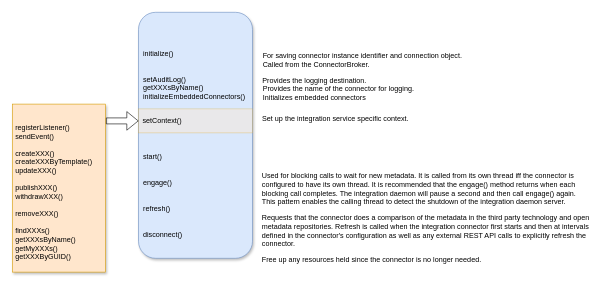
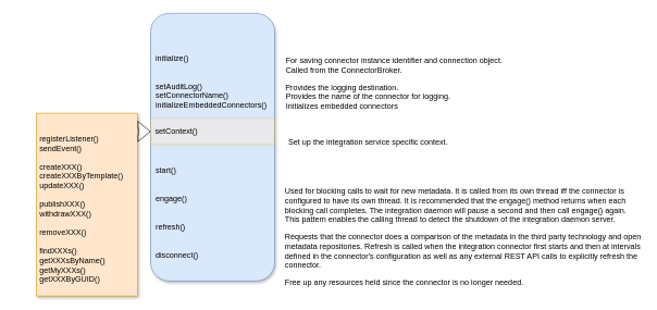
- <mxCell id="9" value="Set up the integration service specific context." style="text;html=1;align=center;verticalAlign=middle;resizable=0;points=[];autosize=1;" parent="1" vertex="1"><mxGeometry x="428" y="188" width="260" height="20" as="geometry" /></mxCell>
+ <mxCell id="9" value="Set up the integration service specific context." style="text;html=1;align=center;verticalAlign=middle;resizable=0;points=[];autosize=1;" parent="1" vertex="1"><mxGeometry x="433" y="208" width="260" height="20" as="geometry" /></mxCell>
- <mxCell id="2" value="&lt;br&gt;&lt;br&gt;initialize()&lt;br&gt;&lt;br&gt;&lt;br&gt;setAuditLog()&lt;br&gt;getXXXsByName()&lt;br&gt;initializeEmbeddedConnectors()&lt;br&gt;&lt;br&gt;&lt;br&gt;&lt;br&gt;&lt;br&gt;&lt;br&gt;&lt;br&gt;start()&lt;br&gt;&lt;br&gt;&lt;br&gt;engage()&lt;br&gt;&lt;br&gt;&lt;br&gt;refresh()&lt;br&gt;&lt;br&gt;&lt;br&gt;disconnect()" style="rounded=1;whiteSpace=wrap;html=1;align=left;perimeterSpacing=0;spacingLeft=6;fillColor=#dae8fc;strokeColor=#6c8ebf;shadow=1;" parent="1" vertex="1"><mxGeometry x="230" y="20" width="190" height="410" as="geometry" /></mxCell>
+ <mxCell id="2" value="&lt;br&gt;&lt;br&gt;initialize()&lt;br&gt;&lt;br&gt;&lt;br&gt;setAuditLog()&lt;br&gt;setConnectorName()&lt;br&gt;initializeEmbeddedConnectors()&lt;br&gt;&lt;br&gt;&lt;br&gt;&lt;br&gt;&lt;br&gt;&lt;br&gt;&lt;br&gt;start()&lt;br&gt;&lt;br&gt;&lt;br&gt;engage()&lt;br&gt;&lt;br&gt;&lt;br&gt;refresh()&lt;br&gt;&lt;br&gt;&lt;br&gt;disconnect()" style="rounded=1;whiteSpace=wrap;html=1;align=left;perimeterSpacing=0;spacingLeft=6;fillColor=#dae8fc;strokeColor=#6c8ebf;shadow=1;" parent="1" vertex="1"><mxGeometry x="230" y="20" width="190" height="410" as="geometry" /></mxCell>
- <mxCell id="11" value="&lt;br&gt;registerListener()&lt;br&gt;sendEvent()&lt;br&gt;&lt;br&gt;createXXX()&lt;br&gt;createXXXByTemplate()&lt;br&gt;updateXXX()&lt;br&gt;&lt;br&gt;publishXXX()&lt;br&gt;withdrawXXX()&lt;br&gt;&lt;br&gt;removeXXX()&lt;br&gt;&lt;br&gt;findXXXs()&lt;br&gt;getXXXsByName()&lt;br&gt;getMyXXXs()&lt;br&gt;getXXXByGUID()" style="whiteSpace=wrap;html=1;align=left;fillColor=#ffe6cc;strokeColor=#d79b00;spacingLeft=3;shadow=1;" parent="1" vertex="1"><mxGeometry x="20" y="173" width="155" height="280" as="geometry" /></mxCell>
+ <mxCell id="11" value="&lt;br&gt;registerListener()&lt;br&gt;sendEvent()&lt;br&gt;&lt;br&gt;createXXX()&lt;br&gt;createXXXByTemplate()&lt;br&gt;updateXXX()&lt;br&gt;&lt;br&gt;publishXXX()&lt;br&gt;withdrawXXX()&lt;br&gt;&lt;br&gt;removeXXX()&lt;br&gt;&lt;br&gt;findXXXs()&lt;br&gt;getXXXsByName()&lt;br&gt;getMyXXXs()&lt;br&gt;getXXXByGUID()" style="whiteSpace=wrap;html=1;align=left;fillColor=#ffe6cc;strokeColor=#d79b00;spacingLeft=3;shadow=1;" parent="1" vertex="1"><mxGeometry x="55" y="173" width="155" height="280" as="geometry" /></mxCell>
